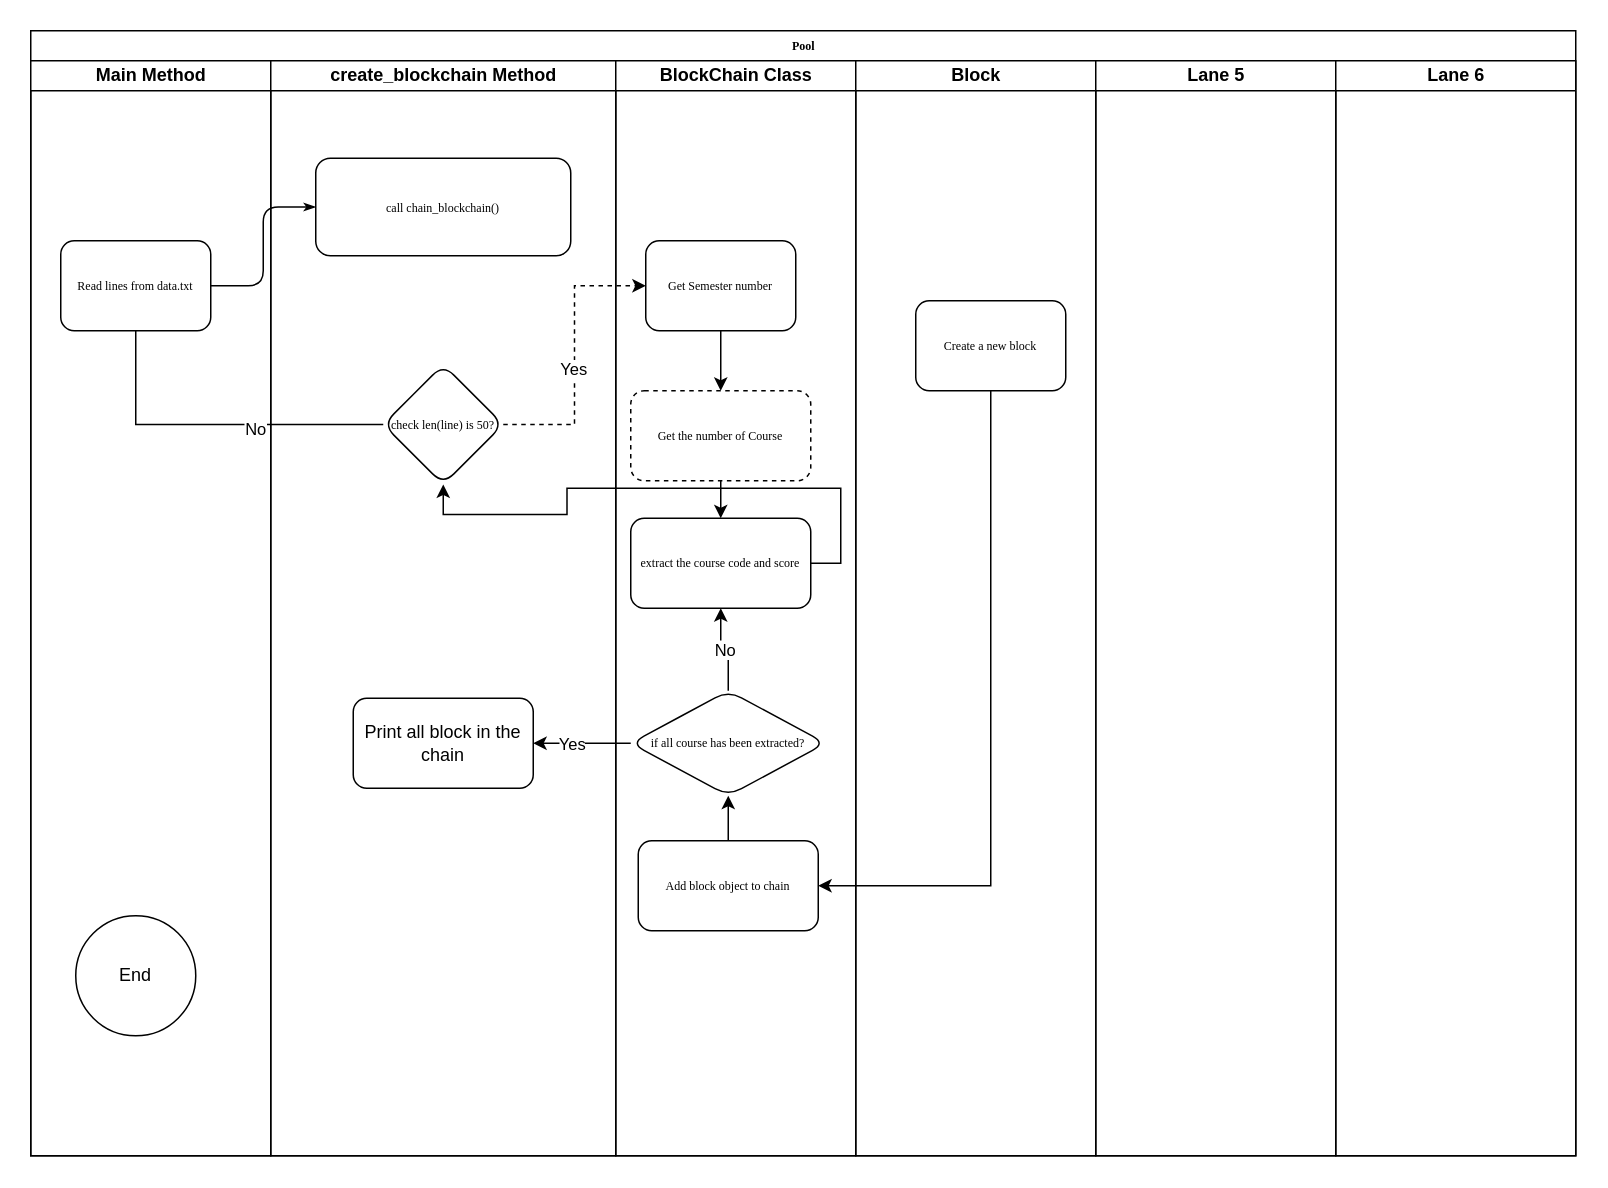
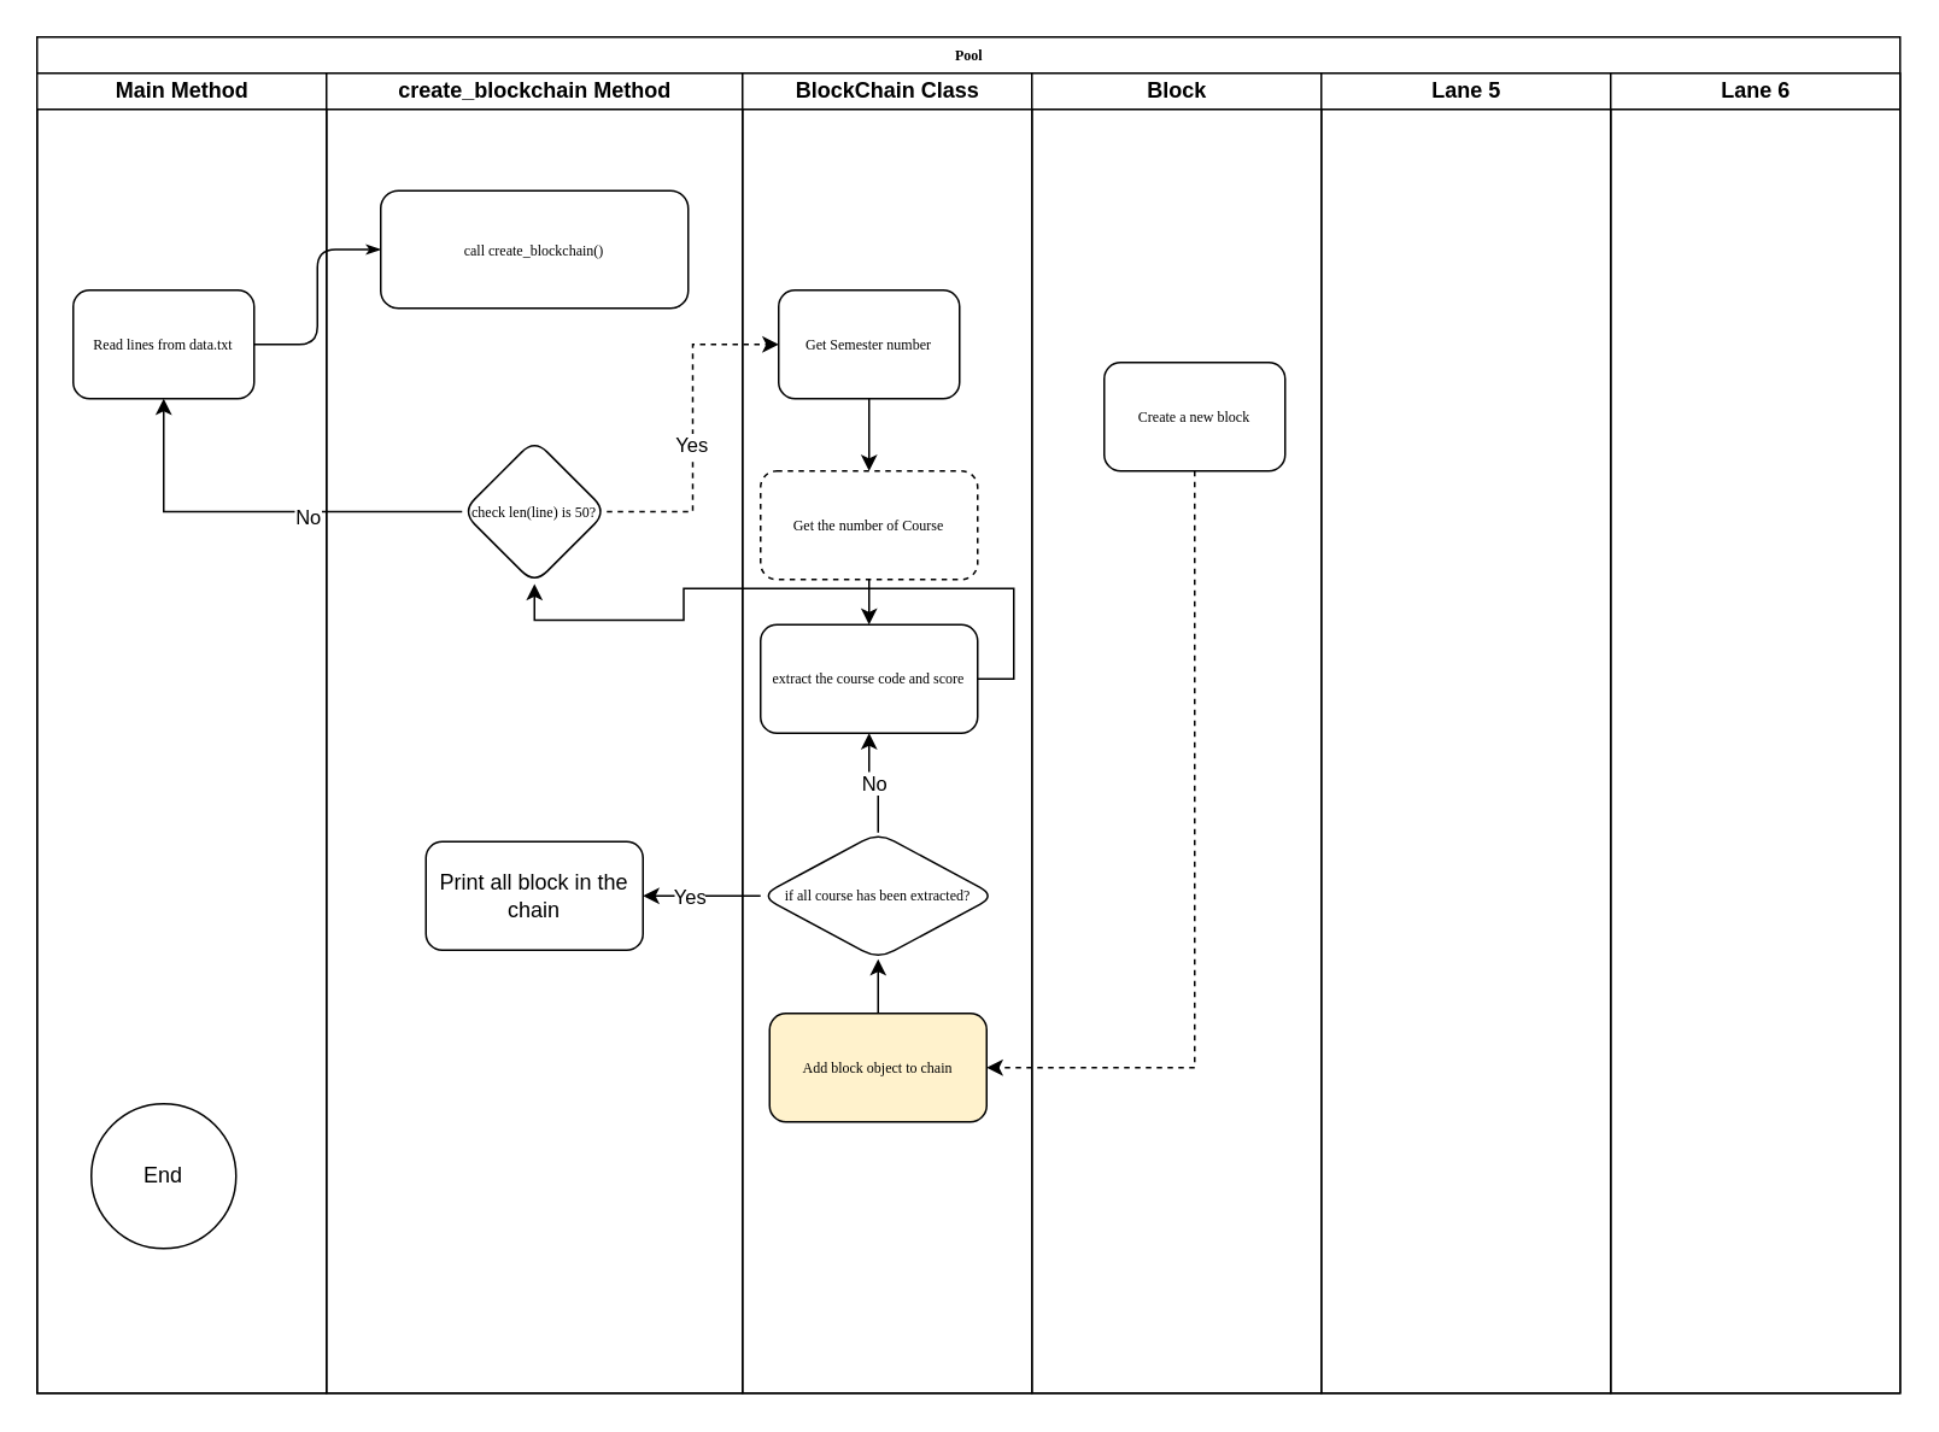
- <mxCell id="8" value="call&amp;nbsp;chain_blockchain()" style="rounded=1;whiteSpace=wrap;html=1;shadow=0;labelBackgroundColor=none;strokeWidth=1;fontFamily=Verdana;fontSize=8;align=center;" parent="7" vertex="1"><mxGeometry x="30" y="65" width="170" height="65" as="geometry" /></mxCell>
+ <mxCell id="8" value="call&amp;nbsp;create_blockchain()" style="rounded=1;whiteSpace=wrap;html=1;shadow=0;labelBackgroundColor=none;strokeWidth=1;fontFamily=Verdana;fontSize=8;align=center;" parent="7" vertex="1"><mxGeometry x="30" y="65" width="170" height="65" as="geometry" /></mxCell>
- <mxCell id="25" style="edgeStyle=orthogonalEdgeStyle;rounded=0;orthogonalLoop=1;jettySize=auto;html=1;exitX=0;exitY=0.5;exitDx=0;exitDy=0;endArrow=none;" edge="1" parent="2" source="9" target="4"><mxGeometry relative="1" as="geometry" /></mxCell>
+ <mxCell id="25" style="edgeStyle=orthogonalEdgeStyle;rounded=0;orthogonalLoop=1;jettySize=auto;html=1;exitX=0;exitY=0.5;exitDx=0;exitDy=0;" edge="1" parent="2" source="9" target="4"><mxGeometry relative="1" as="geometry" /></mxCell>
- <mxCell id="30" style="edgeStyle=orthogonalEdgeStyle;rounded=0;orthogonalLoop=1;jettySize=auto;html=1;exitX=0.5;exitY=1;exitDx=0;exitDy=0;entryX=1;entryY=0.5;entryDx=0;entryDy=0;" edge="1" parent="2" source="22" target="18"><mxGeometry relative="1" as="geometry" /></mxCell>
+ <mxCell id="30" style="edgeStyle=orthogonalEdgeStyle;rounded=0;orthogonalLoop=1;jettySize=auto;html=1;exitX=0.5;exitY=1;exitDx=0;exitDy=0;entryX=1;entryY=0.5;entryDx=0;entryDy=0;dashed=1;" edge="1" parent="2" source="22" target="18"><mxGeometry relative="1" as="geometry" /></mxCell>
- <mxCell id="18" value="Add block object to chain" style="whiteSpace=wrap;html=1;fontSize=8;fontFamily=Verdana;rounded=1;shadow=0;labelBackgroundColor=none;strokeWidth=1;" vertex="1" parent="11"><mxGeometry x="15" y="520" width="120" height="60" as="geometry" /></mxCell>
+ <mxCell id="18" value="Add block object to chain" style="whiteSpace=wrap;html=1;fontSize=8;fontFamily=Verdana;rounded=1;shadow=0;labelBackgroundColor=none;strokeWidth=1;fillColor=#fff2cc;" vertex="1" parent="11"><mxGeometry x="15" y="520" width="120" height="60" as="geometry" /></mxCell>
